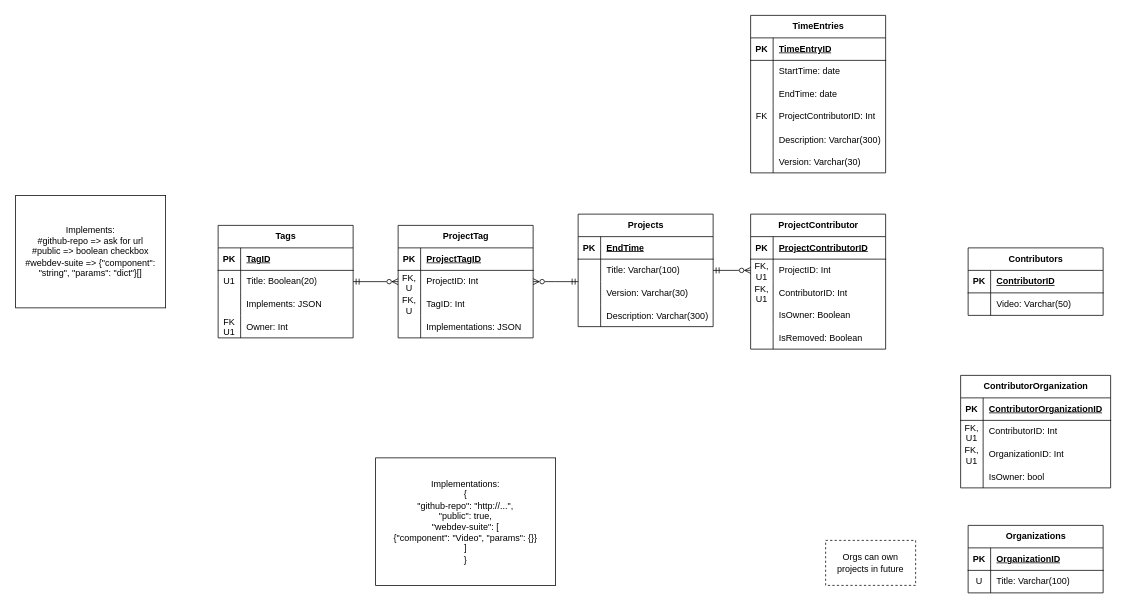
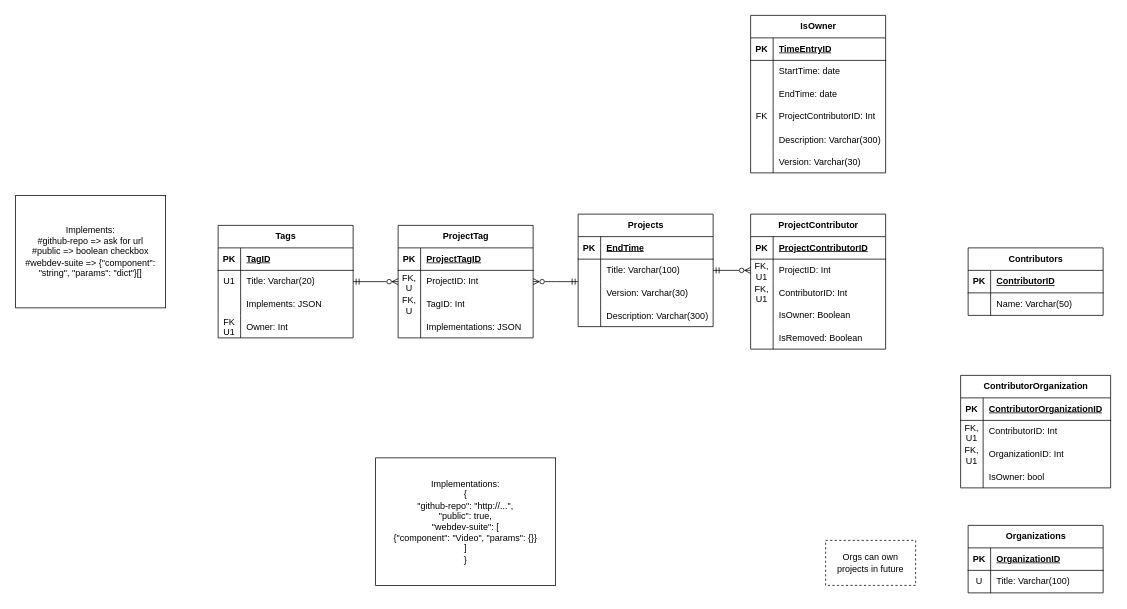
- <mxCell id="67" value="TimeEntries" style="shape=table;startSize=30;container=1;collapsible=1;childLayout=tableLayout;fixedRows=1;rowLines=0;fontStyle=1;align=center;resizeLast=1;html=1;" parent="1" vertex="1"><mxGeometry x="1000" y="20" width="180" height="210" as="geometry" /></mxCell>
+ <mxCell id="67" value="IsOwner" style="shape=table;startSize=30;container=1;collapsible=1;childLayout=tableLayout;fixedRows=1;rowLines=0;fontStyle=1;align=center;resizeLast=1;html=1;" parent="1" vertex="1"><mxGeometry x="1000" y="20" width="180" height="210" as="geometry" /></mxCell>
- <mxCell id="30" value="Title: Boolean(20)" style="shape=partialRectangle;connectable=0;fillColor=none;top=0;left=0;bottom=0;right=0;align=left;spacingLeft=6;overflow=hidden;whiteSpace=wrap;html=1;" parent="28" vertex="1"><mxGeometry x="30" width="150" height="30" as="geometry"><mxRectangle width="150" height="30" as="alternateBounds" /></mxGeometry></mxCell>
+ <mxCell id="30" value="Title: Varchar(20)" style="shape=partialRectangle;connectable=0;fillColor=none;top=0;left=0;bottom=0;right=0;align=left;spacingLeft=6;overflow=hidden;whiteSpace=wrap;html=1;" parent="28" vertex="1"><mxGeometry x="30" width="150" height="30" as="geometry"><mxRectangle width="150" height="30" as="alternateBounds" /></mxGeometry></mxCell>
- <mxCell id="22" value="Video: Varchar(50)" style="shape=partialRectangle;connectable=0;fillColor=none;top=0;left=0;bottom=0;right=0;align=left;spacingLeft=6;overflow=hidden;whiteSpace=wrap;html=1;" parent="20" vertex="1"><mxGeometry x="30" width="150" height="30" as="geometry"><mxRectangle width="150" height="30" as="alternateBounds" /></mxGeometry></mxCell>
+ <mxCell id="22" value="Name: Varchar(50)" style="shape=partialRectangle;connectable=0;fillColor=none;top=0;left=0;bottom=0;right=0;align=left;spacingLeft=6;overflow=hidden;whiteSpace=wrap;html=1;" parent="20" vertex="1"><mxGeometry x="30" width="150" height="30" as="geometry"><mxRectangle width="150" height="30" as="alternateBounds" /></mxGeometry></mxCell>
